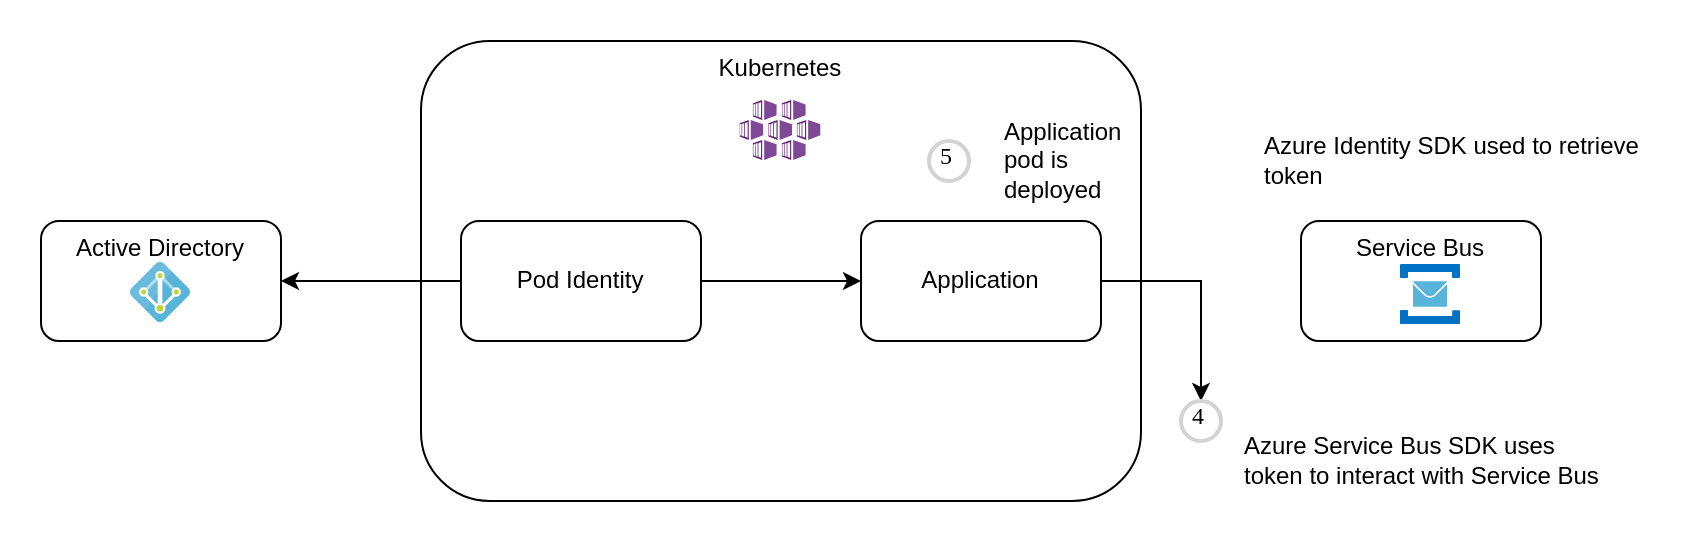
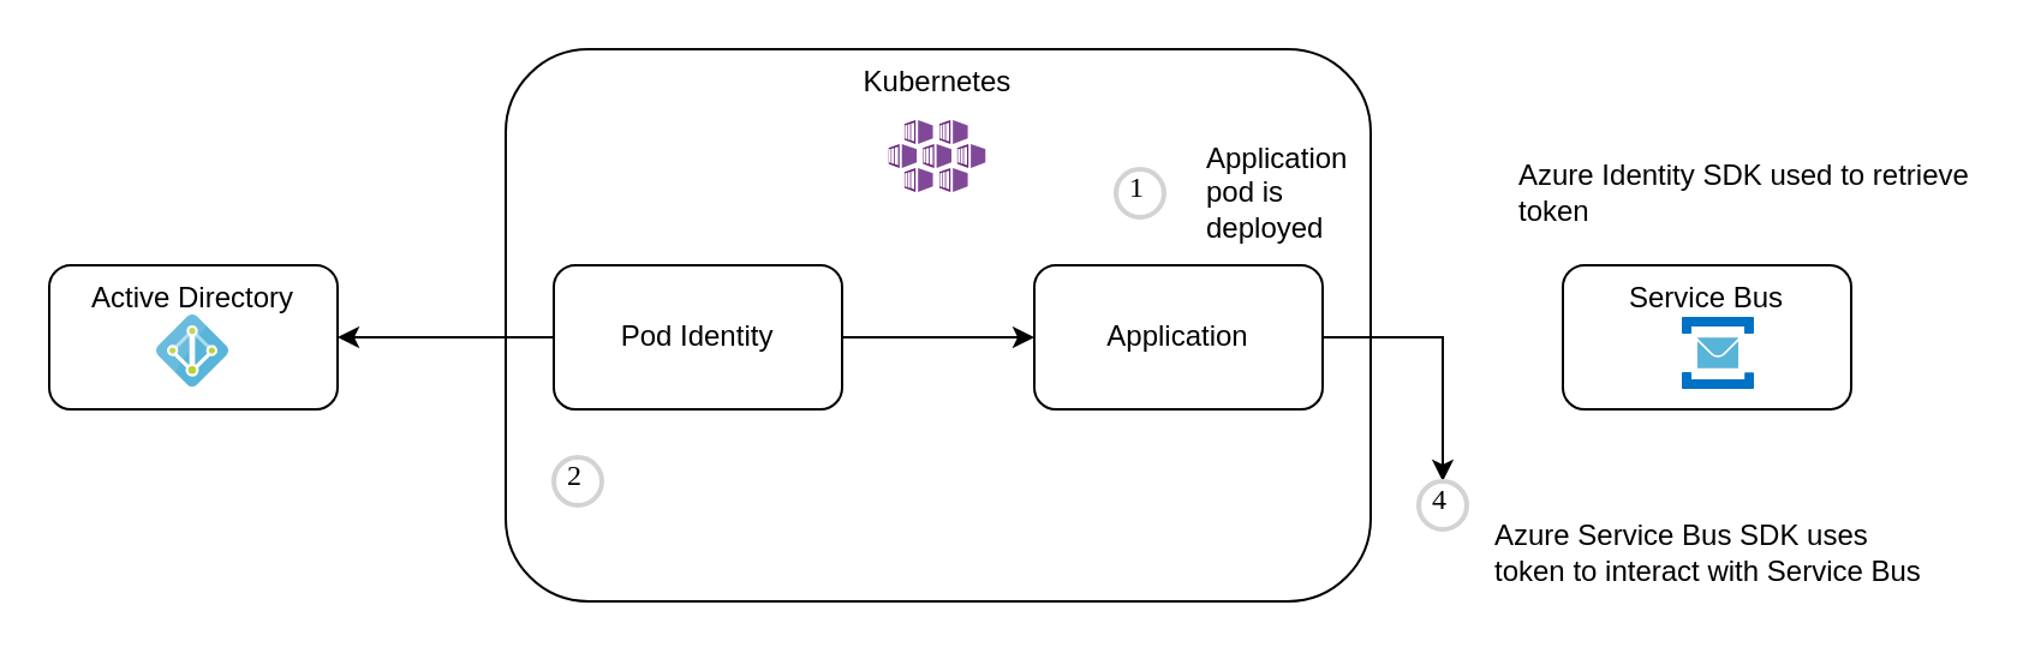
- <mxCell id="12" value="5" style="ellipse;whiteSpace=wrap;html=1;aspect=fixed;strokeWidth=2;fontFamily=Tahoma;spacingBottom=4;spacingRight=2;strokeColor=#d3d3d3;" vertex="1" parent="1"><mxGeometry x="464" y="70" width="20" height="20" as="geometry" /></mxCell>
+ <mxCell id="12" value="1" style="ellipse;whiteSpace=wrap;html=1;aspect=fixed;strokeWidth=2;fontFamily=Tahoma;spacingBottom=4;spacingRight=2;strokeColor=#d3d3d3;" vertex="1" parent="1"><mxGeometry x="464" y="70" width="20" height="20" as="geometry" /></mxCell>
+ <mxCell id="13" value="2" style="ellipse;whiteSpace=wrap;html=1;aspect=fixed;strokeWidth=2;fontFamily=Tahoma;spacingBottom=4;spacingRight=2;strokeColor=#d3d3d3;" vertex="1" parent="1"><mxGeometry x="230" y="190" width="20" height="20" as="geometry" /></mxCell>
